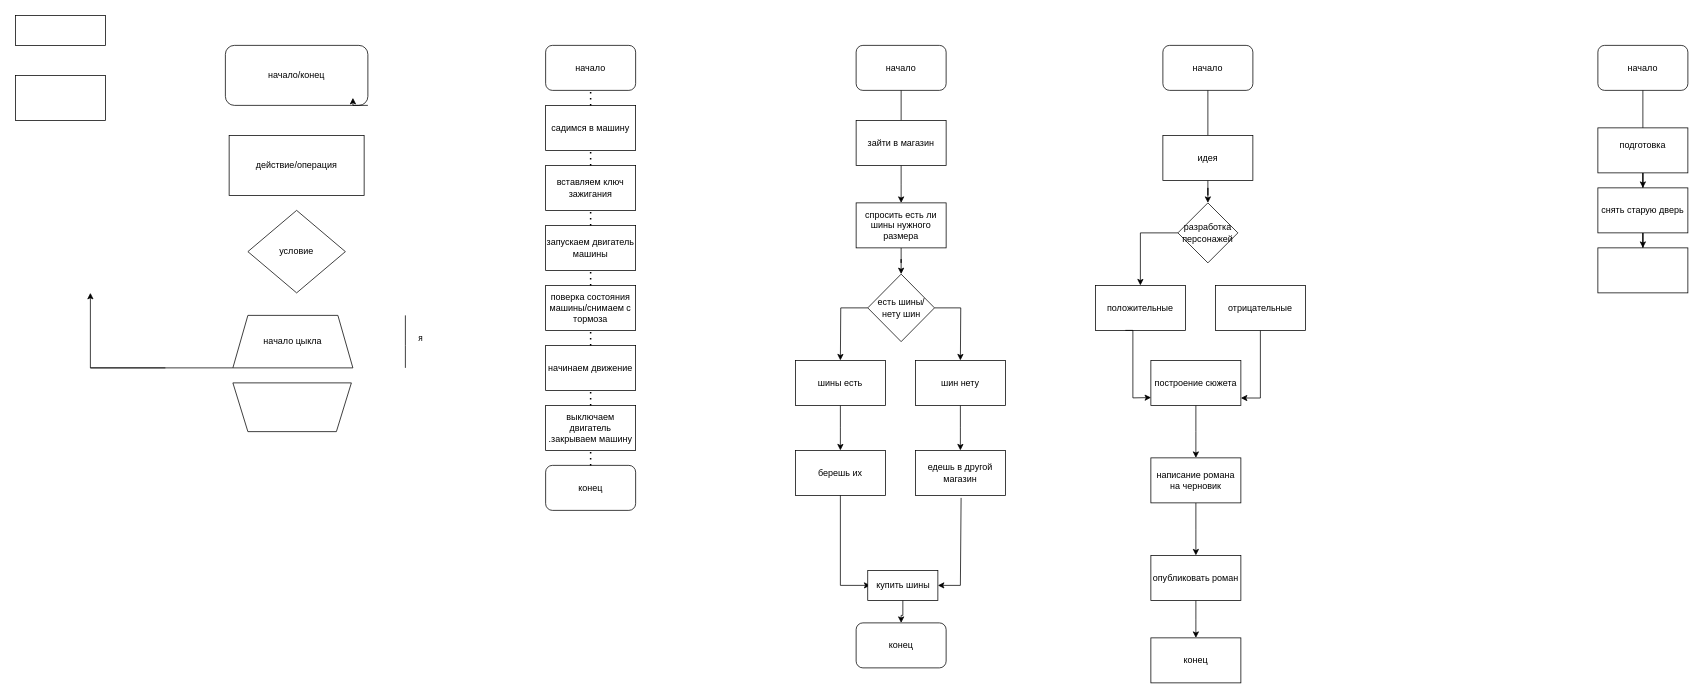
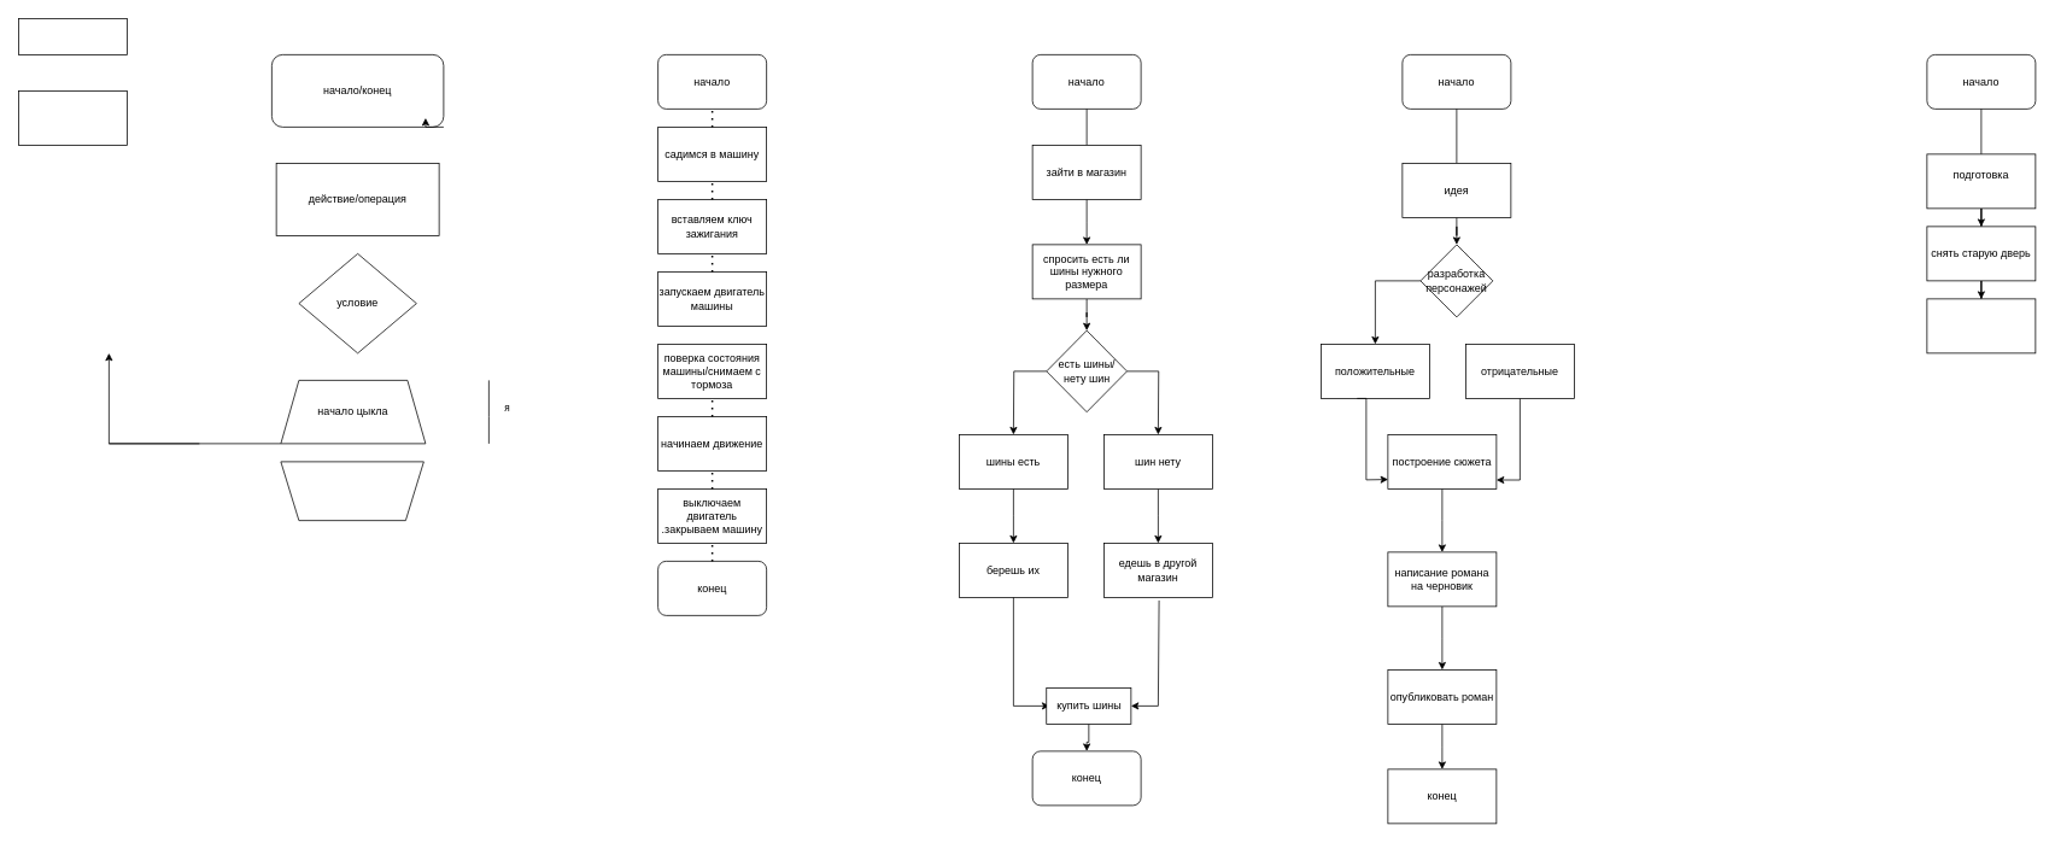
- <mxCell id="22" value="" style="endArrow=none;dashed=1;html=1;dashPattern=1 3;strokeWidth=2;rounded=0;entryX=0.5;entryY=1;entryDx=0;entryDy=0;exitX=0.5;exitY=0;exitDx=0;exitDy=0;" edge="1" parent="1" source="20" target="18"><mxGeometry width="50" height="50" relative="1" as="geometry"><mxPoint x="770" y="410" as="sourcePoint" /><mxPoint x="820" y="360" as="targetPoint" /></mxGeometry></mxCell>
